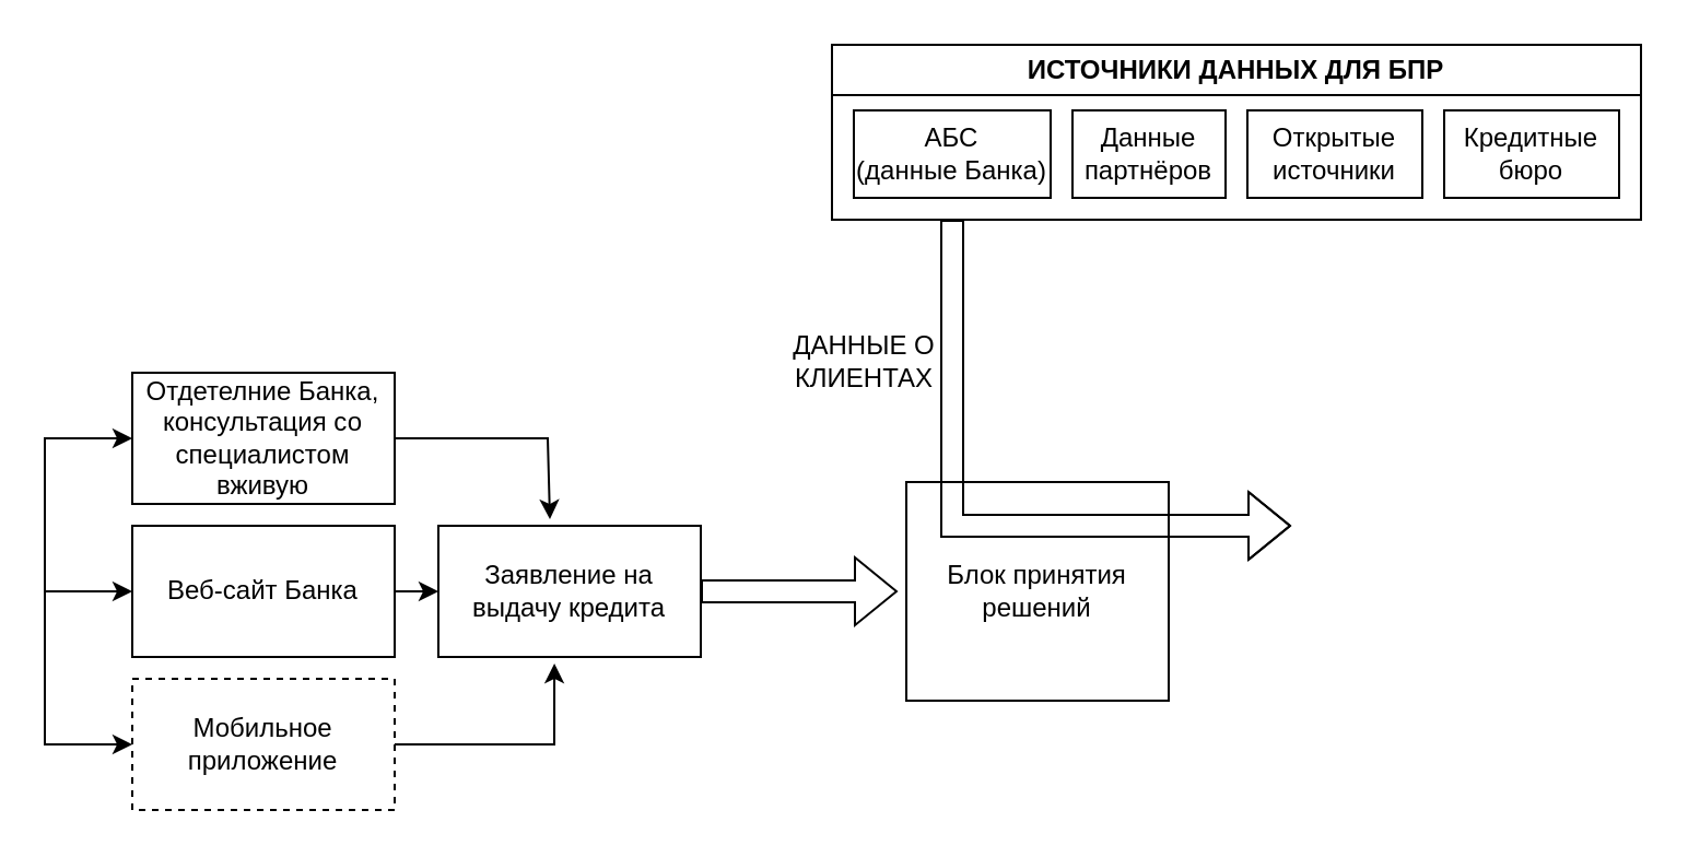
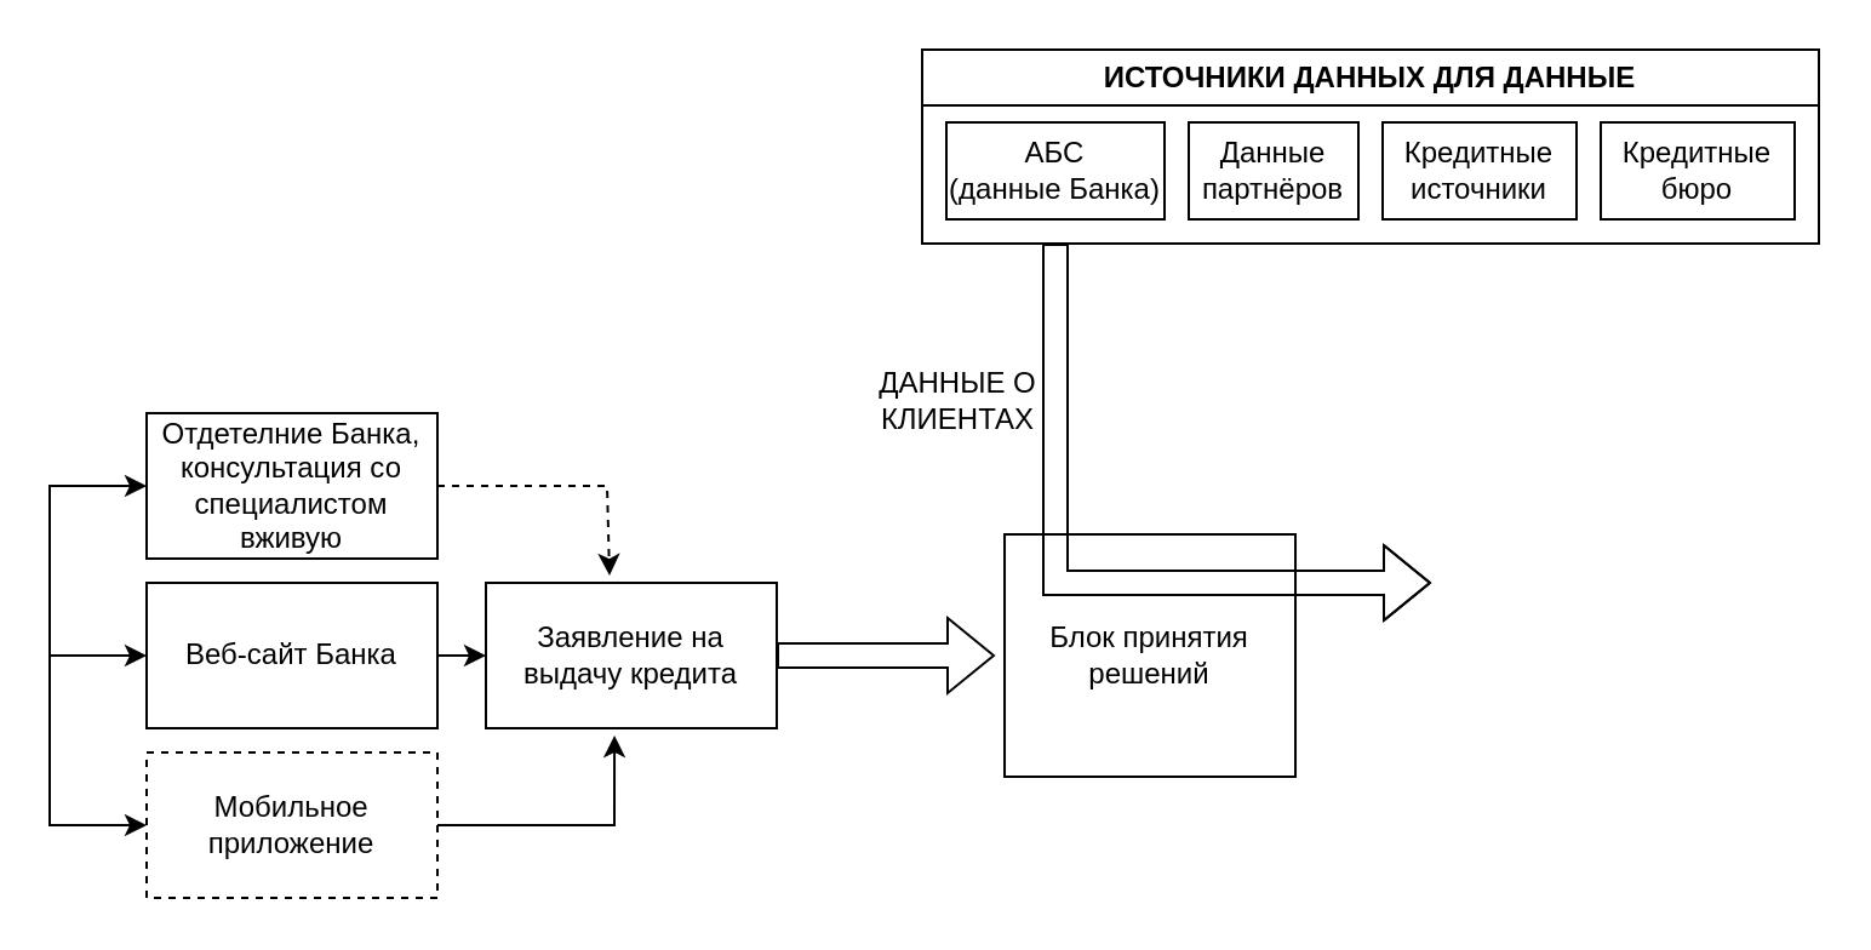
- <mxCell id="13" value="ИСТОЧНИКИ ДАННЫХ ДЛЯ БПР" style="swimlane;whiteSpace=wrap;html=1;" vertex="1" parent="1"><mxGeometry x="380" y="20" width="370" height="80" as="geometry" /></mxCell>
+ <mxCell id="13" value="ИСТОЧНИКИ ДАННЫХ ДЛЯ ДАННЫЕ" style="swimlane;whiteSpace=wrap;html=1;" vertex="1" parent="1"><mxGeometry x="380" y="20" width="370" height="80" as="geometry" /></mxCell>
- <mxCell id="16" value="&lt;div&gt;Открытые&lt;/div&gt;&lt;div&gt;источники&lt;br&gt;&lt;/div&gt;" style="rounded=0;whiteSpace=wrap;html=1;" vertex="1" parent="13"><mxGeometry x="190" y="30" width="80" height="40" as="geometry" /></mxCell>
+ <mxCell id="16" value="&lt;div&gt;Кредитные&lt;/div&gt;&lt;div&gt;источники&lt;br&gt;&lt;/div&gt;" style="rounded=0;whiteSpace=wrap;html=1;" vertex="1" parent="13"><mxGeometry x="190" y="30" width="80" height="40" as="geometry" /></mxCell>
- <mxCell id="10" value="" style="endArrow=classic;html=1;rounded=0;exitX=1;exitY=0.5;exitDx=0;exitDy=0;entryX=0.425;entryY=-0.05;entryDx=0;entryDy=0;entryPerimeter=0;" edge="1" parent="1" source="6" target="11"><mxGeometry width="50" height="50" relative="1" as="geometry"><mxPoint x="340" y="250" as="sourcePoint" /><mxPoint x="460" y="230" as="targetPoint" /><Array as="points"><mxPoint x="250" y="200" /></Array></mxGeometry></mxCell>
+ <mxCell id="10" value="" style="endArrow=classic;html=1;rounded=0;exitX=1;exitY=0.5;exitDx=0;exitDy=0;entryX=0.425;entryY=-0.05;entryDx=0;entryDy=0;entryPerimeter=0;dashed=1;" edge="1" parent="1" source="6" target="11"><mxGeometry width="50" height="50" relative="1" as="geometry"><mxPoint x="340" y="250" as="sourcePoint" /><mxPoint x="460" y="230" as="targetPoint" /><Array as="points"><mxPoint x="250" y="200" /></Array></mxGeometry></mxCell>
